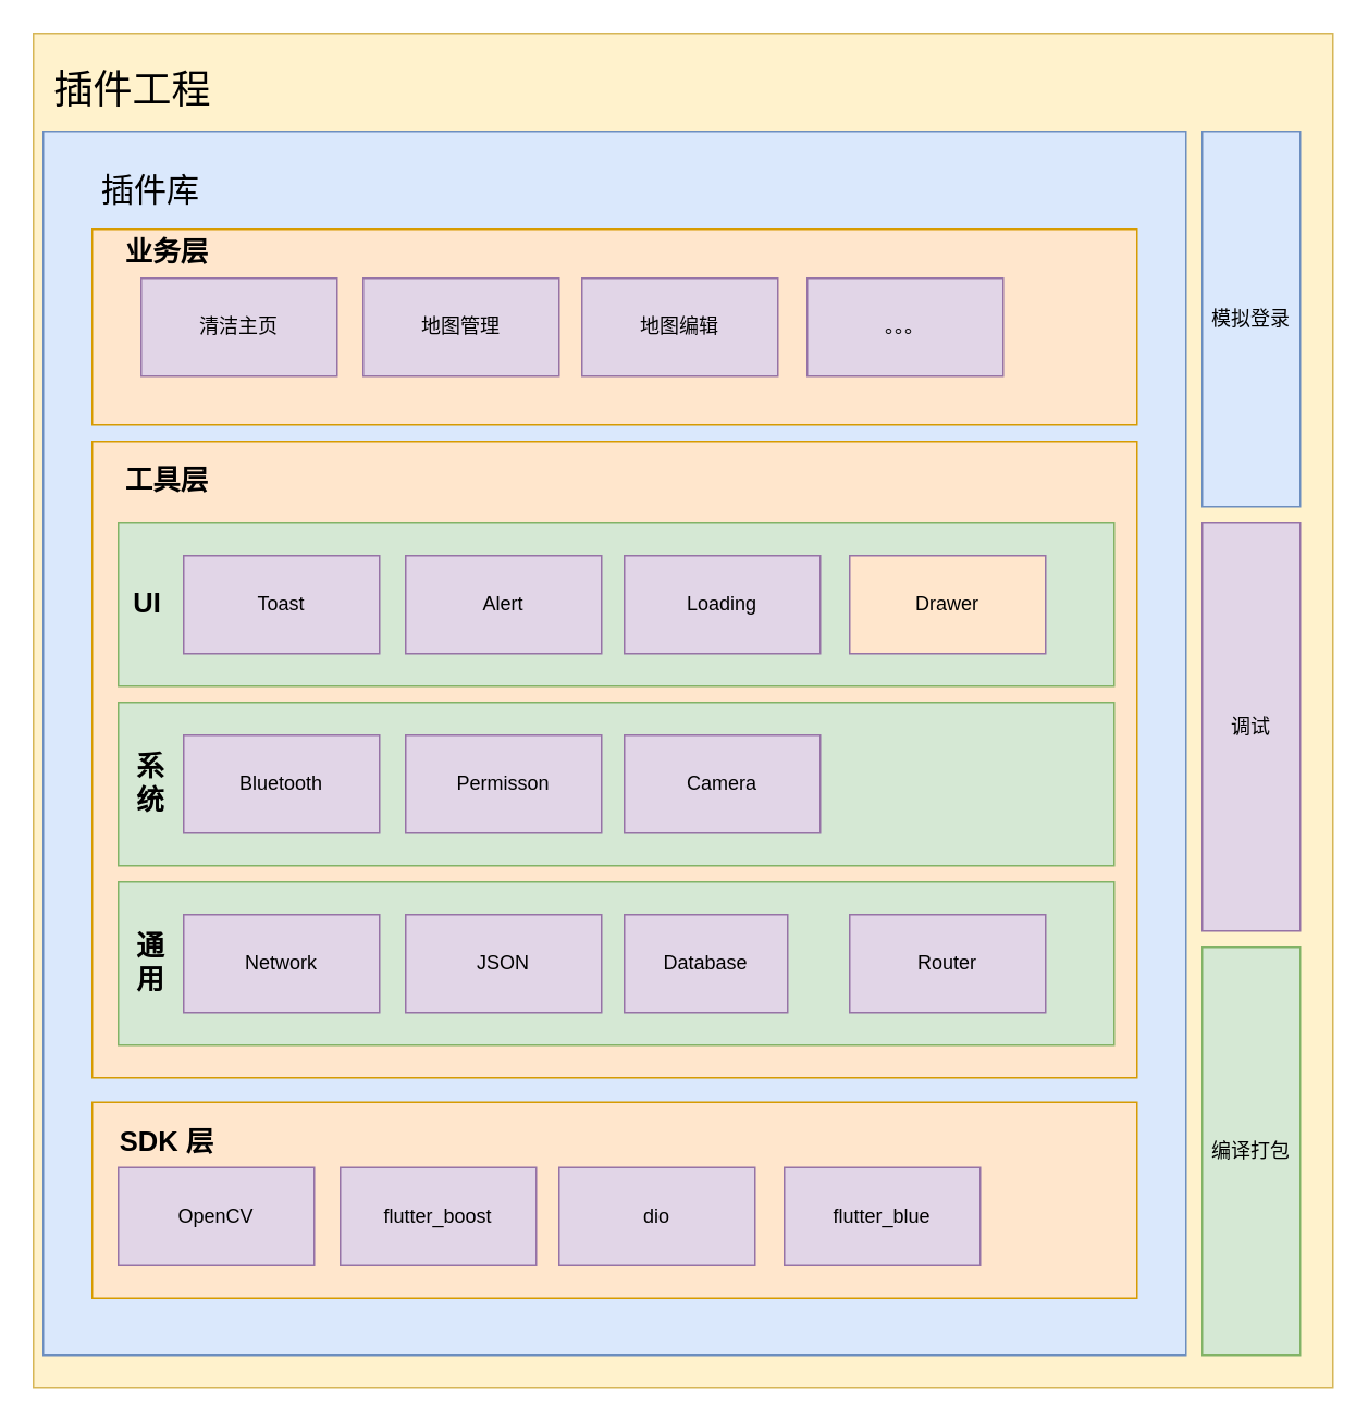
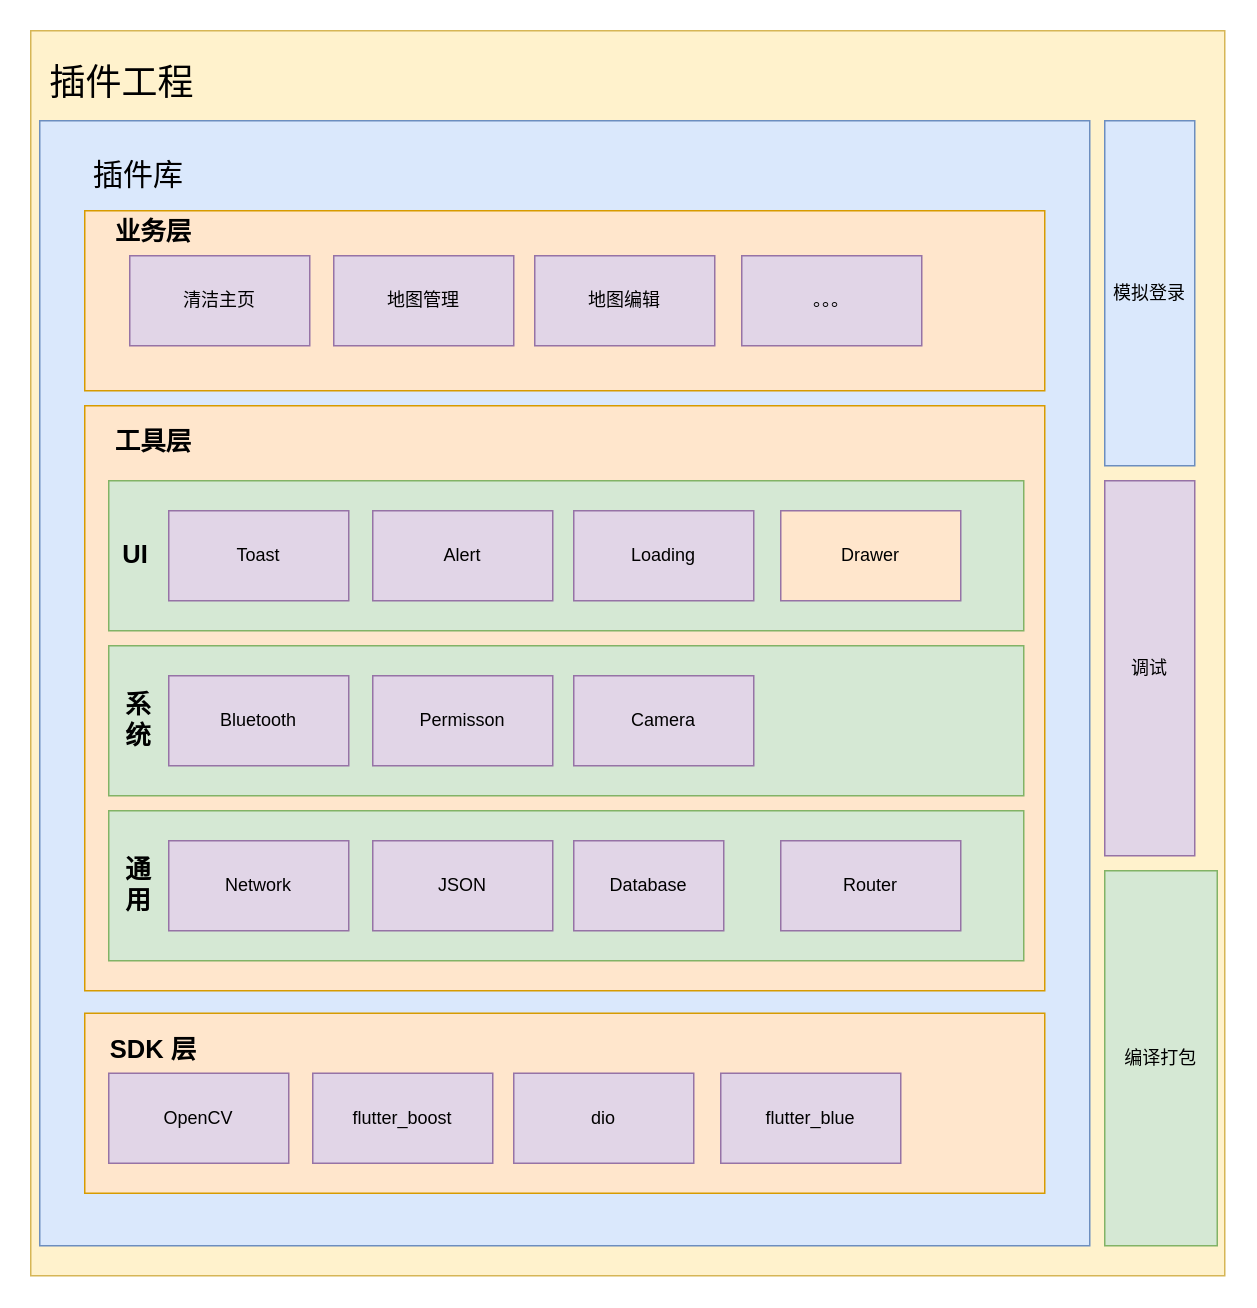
- <mxCell id="37" value="编译打包" style="rounded=0;whiteSpace=wrap;html=1;fillColor=#d5e8d4;strokeColor=#82b366;" vertex="1" parent="1"><mxGeometry x="736" y="580" width="60" height="250" as="geometry" /></mxCell>
+ <mxCell id="37" value="编译打包" style="rounded=0;whiteSpace=wrap;html=1;fillColor=#d5e8d4;strokeColor=#82b366;" vertex="1" parent="1"><mxGeometry x="736" y="580" width="75" height="250" as="geometry" /></mxCell>
